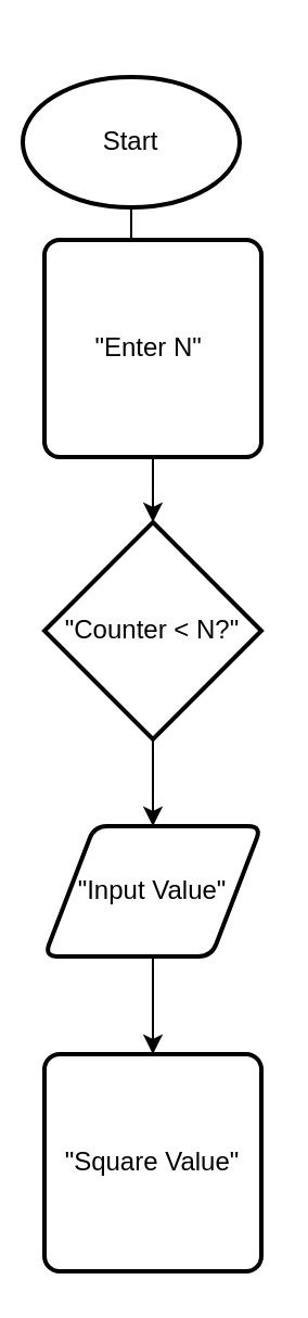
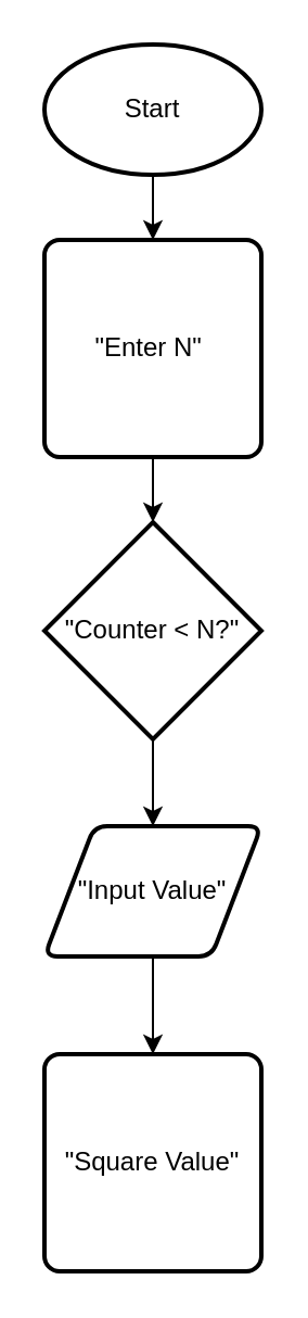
- <mxCell id="3" value="Start" style="strokeWidth=2;html=1;shape=mxgraph.flowchart.start_1;whiteSpace=wrap;" vertex="1" parent="1"><mxGeometry x="10" y="35" width="100" height="60" as="geometry" /></mxCell>
+ <mxCell id="3" value="Start" style="strokeWidth=2;html=1;shape=mxgraph.flowchart.start_1;whiteSpace=wrap;" vertex="1" parent="1"><mxGeometry x="20" y="20" width="100" height="60" as="geometry" /></mxCell>
